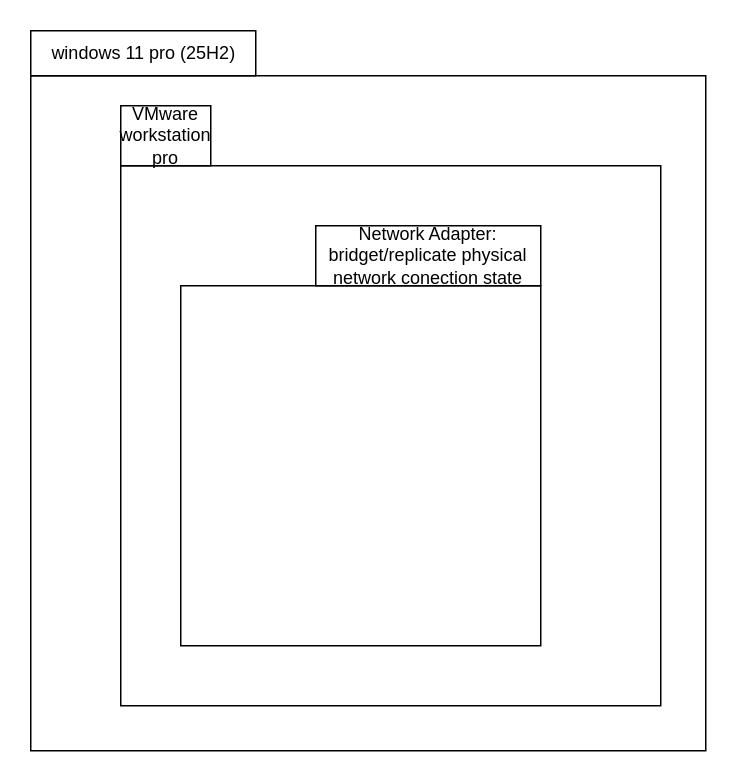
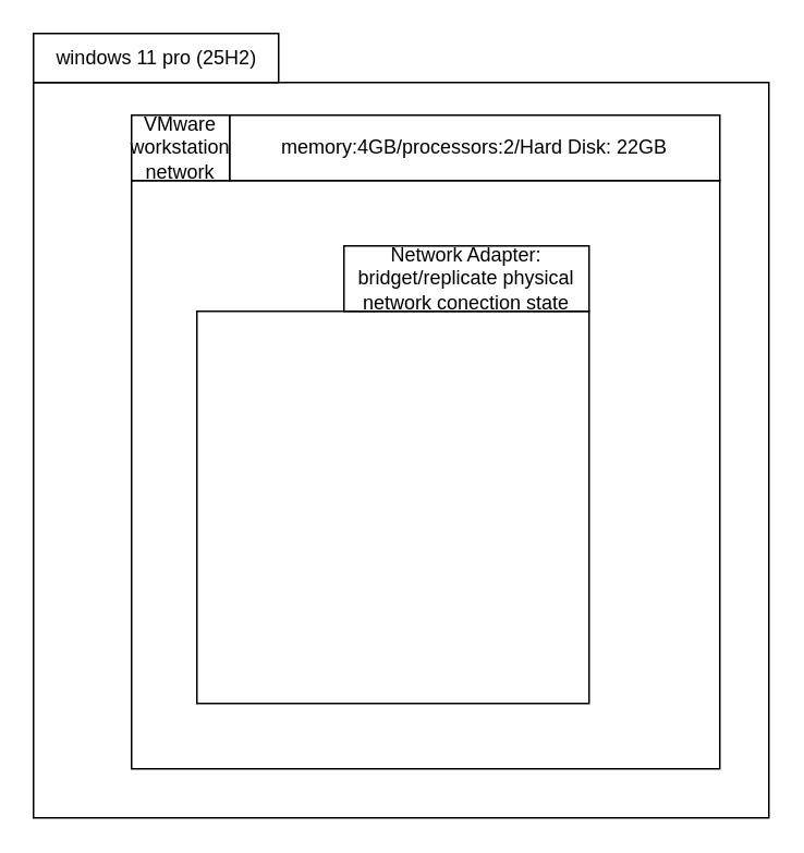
- <mxCell id="5" value="VMware workstation pro" style="text;html=1;align=center;verticalAlign=middle;whiteSpace=wrap;rounded=0;strokeColor=default;" vertex="1" parent="1"><mxGeometry x="80" y="70" width="60" height="40" as="geometry" /></mxCell>
+ <mxCell id="5" value="VMware workstation network" style="text;html=1;align=center;verticalAlign=middle;whiteSpace=wrap;rounded=0;strokeColor=default;" vertex="1" parent="1"><mxGeometry x="80" y="70" width="60" height="40" as="geometry" /></mxCell>
+ <mxCell id="7" value="memory:4GB/processors:2/Hard Disk: 22GB" style="text;html=1;align=center;verticalAlign=middle;whiteSpace=wrap;rounded=0;strokeColor=default;" vertex="1" parent="1"><mxGeometry x="140" y="70" width="300" height="40" as="geometry" /></mxCell>
